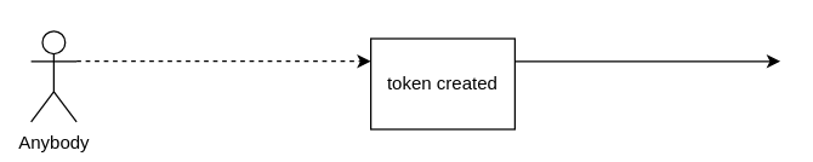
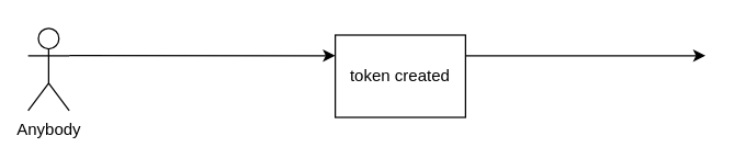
- <mxCell id="2" style="edgeStyle=orthogonalEdgeStyle;rounded=0;orthogonalLoop=1;jettySize=auto;html=1;exitX=1;exitY=0.333;exitDx=0;exitDy=0;exitPerimeter=0;entryX=0;entryY=0.25;entryDx=0;entryDy=0;dashed=1;" edge="1" parent="1" source="3" target="5"><mxGeometry relative="1" as="geometry" /></mxCell>
+ <mxCell id="2" style="edgeStyle=orthogonalEdgeStyle;rounded=0;orthogonalLoop=1;jettySize=auto;html=1;exitX=1;exitY=0.333;exitDx=0;exitDy=0;exitPerimeter=0;entryX=0;entryY=0.25;entryDx=0;entryDy=0;" edge="1" parent="1" source="3" target="5"><mxGeometry relative="1" as="geometry" /></mxCell>
